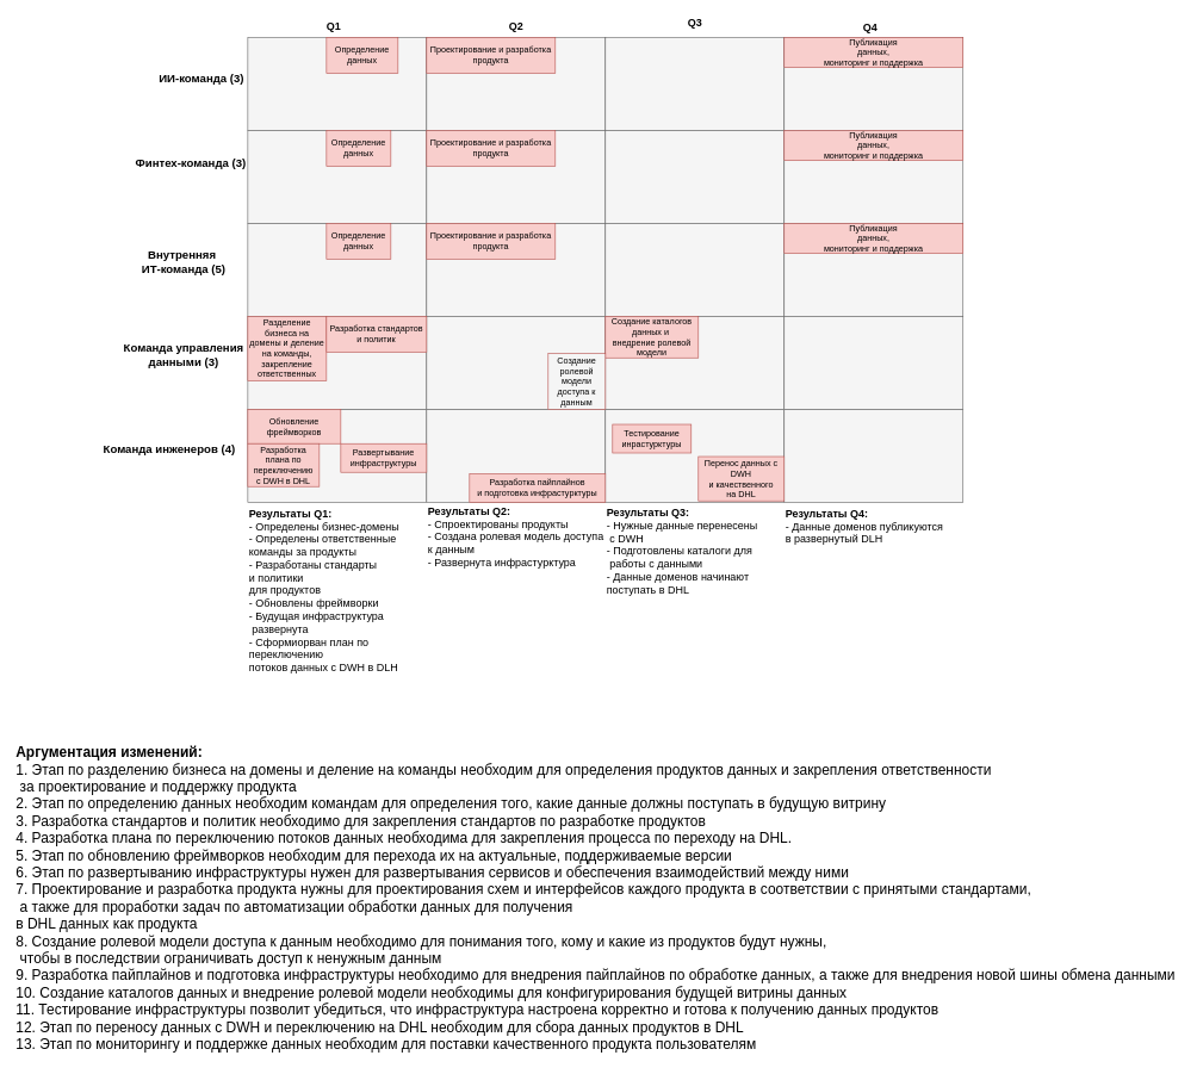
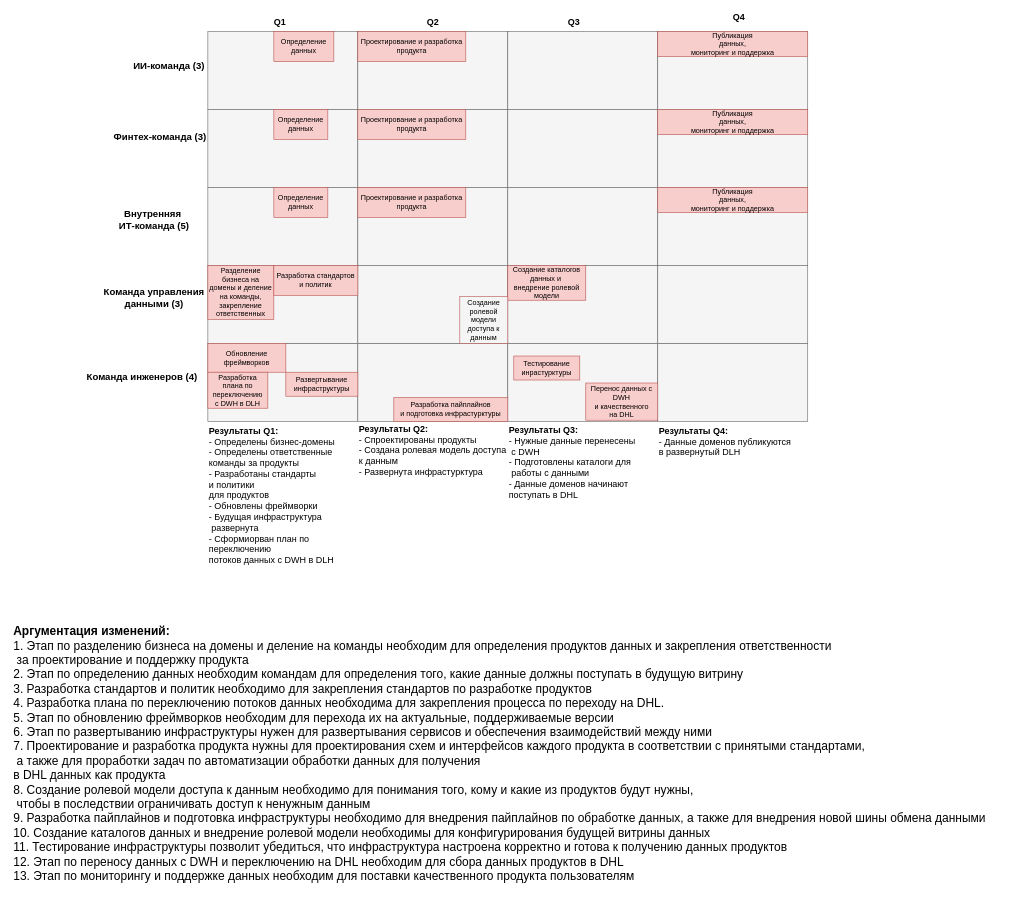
- <mxCell id="24" value="Q3" style="text;html=1;align=center;verticalAlign=middle;resizable=0;points=[];autosize=1;strokeColor=none;fillColor=none;fontStyle=1;fontSize=15;" vertex="1" parent="1"><mxGeometry x="951" y="15" width="40" height="30" as="geometry" /></mxCell>
+ <mxCell id="24" value="Q3" style="text;html=1;align=center;verticalAlign=middle;resizable=0;points=[];autosize=1;strokeColor=none;fillColor=none;fontStyle=1;fontSize=15;" vertex="1" parent="1"><mxGeometry x="936" y="20" width="40" height="30" as="geometry" /></mxCell>
- <mxCell id="25" value="Q4" style="text;html=1;align=center;verticalAlign=middle;resizable=0;points=[];autosize=1;strokeColor=none;fillColor=none;fontStyle=1;fontSize=15;" vertex="1" parent="1"><mxGeometry x="1196" y="22" width="40" height="30" as="geometry" /></mxCell>
+ <mxCell id="25" value="Q4" style="text;html=1;align=center;verticalAlign=middle;resizable=0;points=[];autosize=1;strokeColor=none;fillColor=none;fontStyle=1;fontSize=15;" vertex="1" parent="1"><mxGeometry x="1211" y="12" width="40" height="30" as="geometry" /></mxCell>
- <mxCell id="53" value="Разработка&lt;div&gt;плана по переключению&lt;/div&gt;&lt;div&gt;с DWH в DHL&lt;/div&gt;" style="rounded=0;whiteSpace=wrap;html=1;fillColor=#f8cecc;strokeColor=#b85450;" vertex="1" parent="1"><mxGeometry x="346" y="620" width="100" height="60" as="geometry" /></mxCell>
+ <mxCell id="53" value="Разработка&lt;div&gt;плана по переключению&lt;/div&gt;&lt;div&gt;с DWH в DLH&lt;/div&gt;" style="rounded=0;whiteSpace=wrap;html=1;fillColor=#f8cecc;strokeColor=#b85450;" vertex="1" parent="1"><mxGeometry x="346" y="620" width="100" height="60" as="geometry" /></mxCell>
